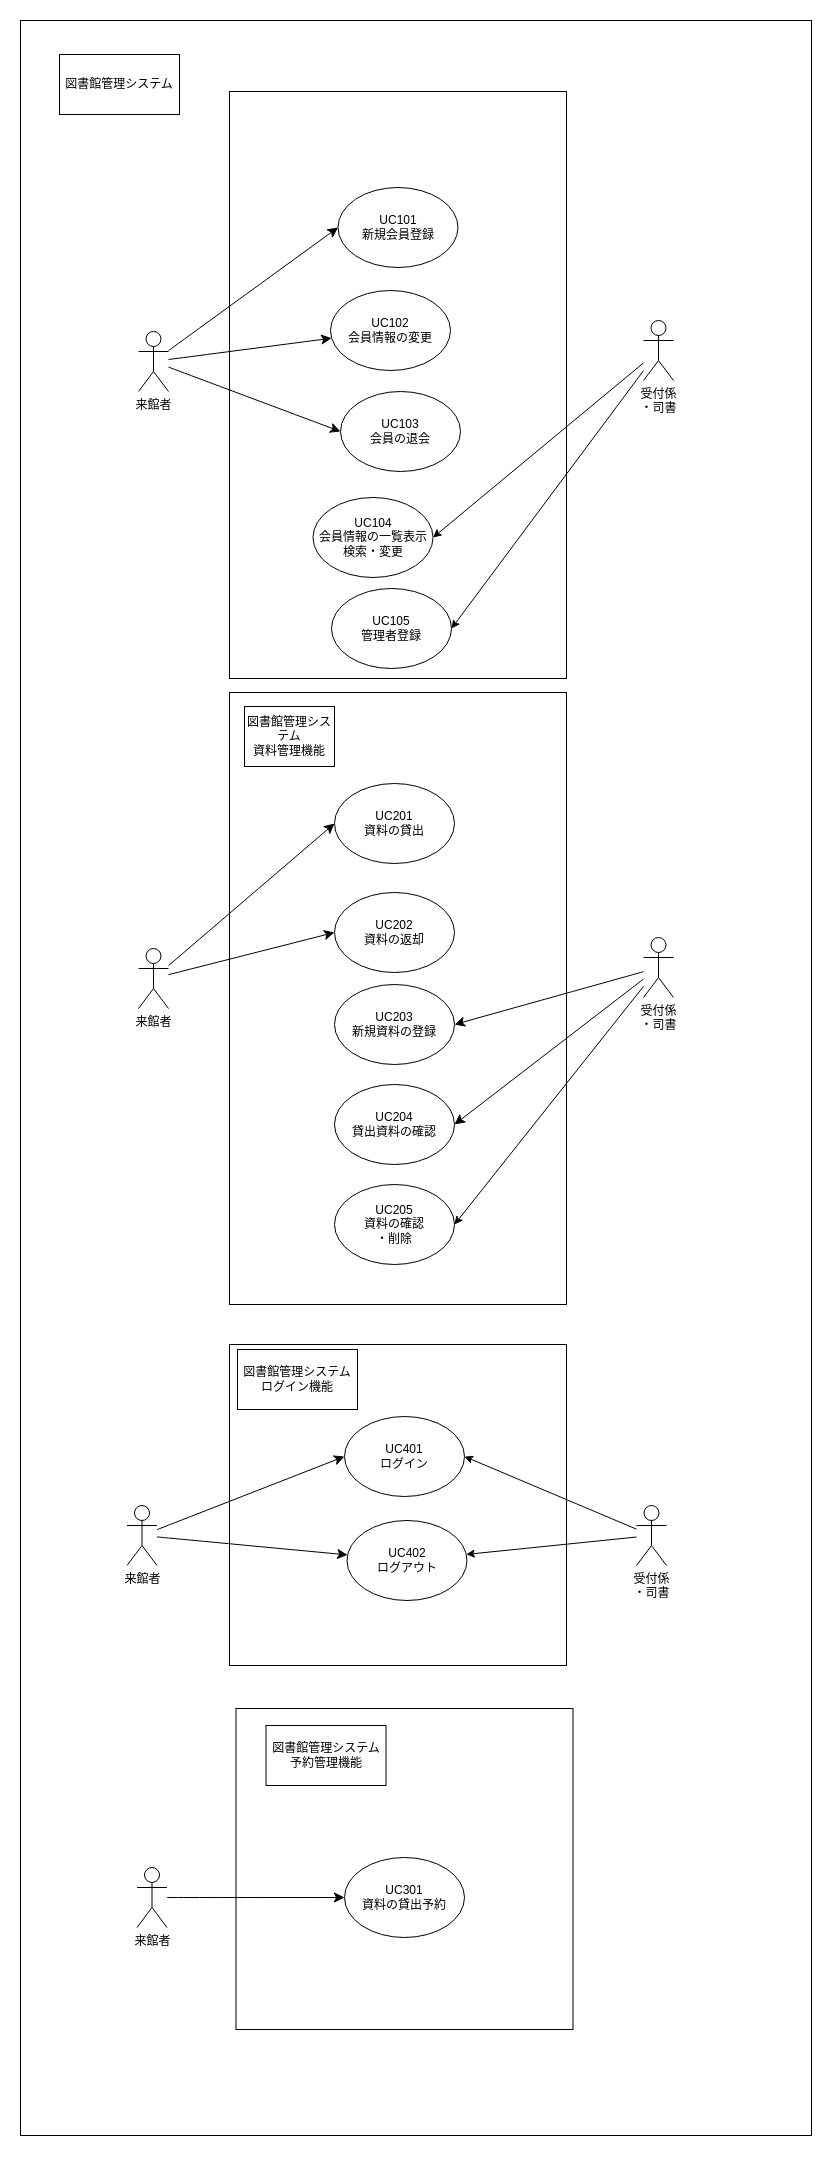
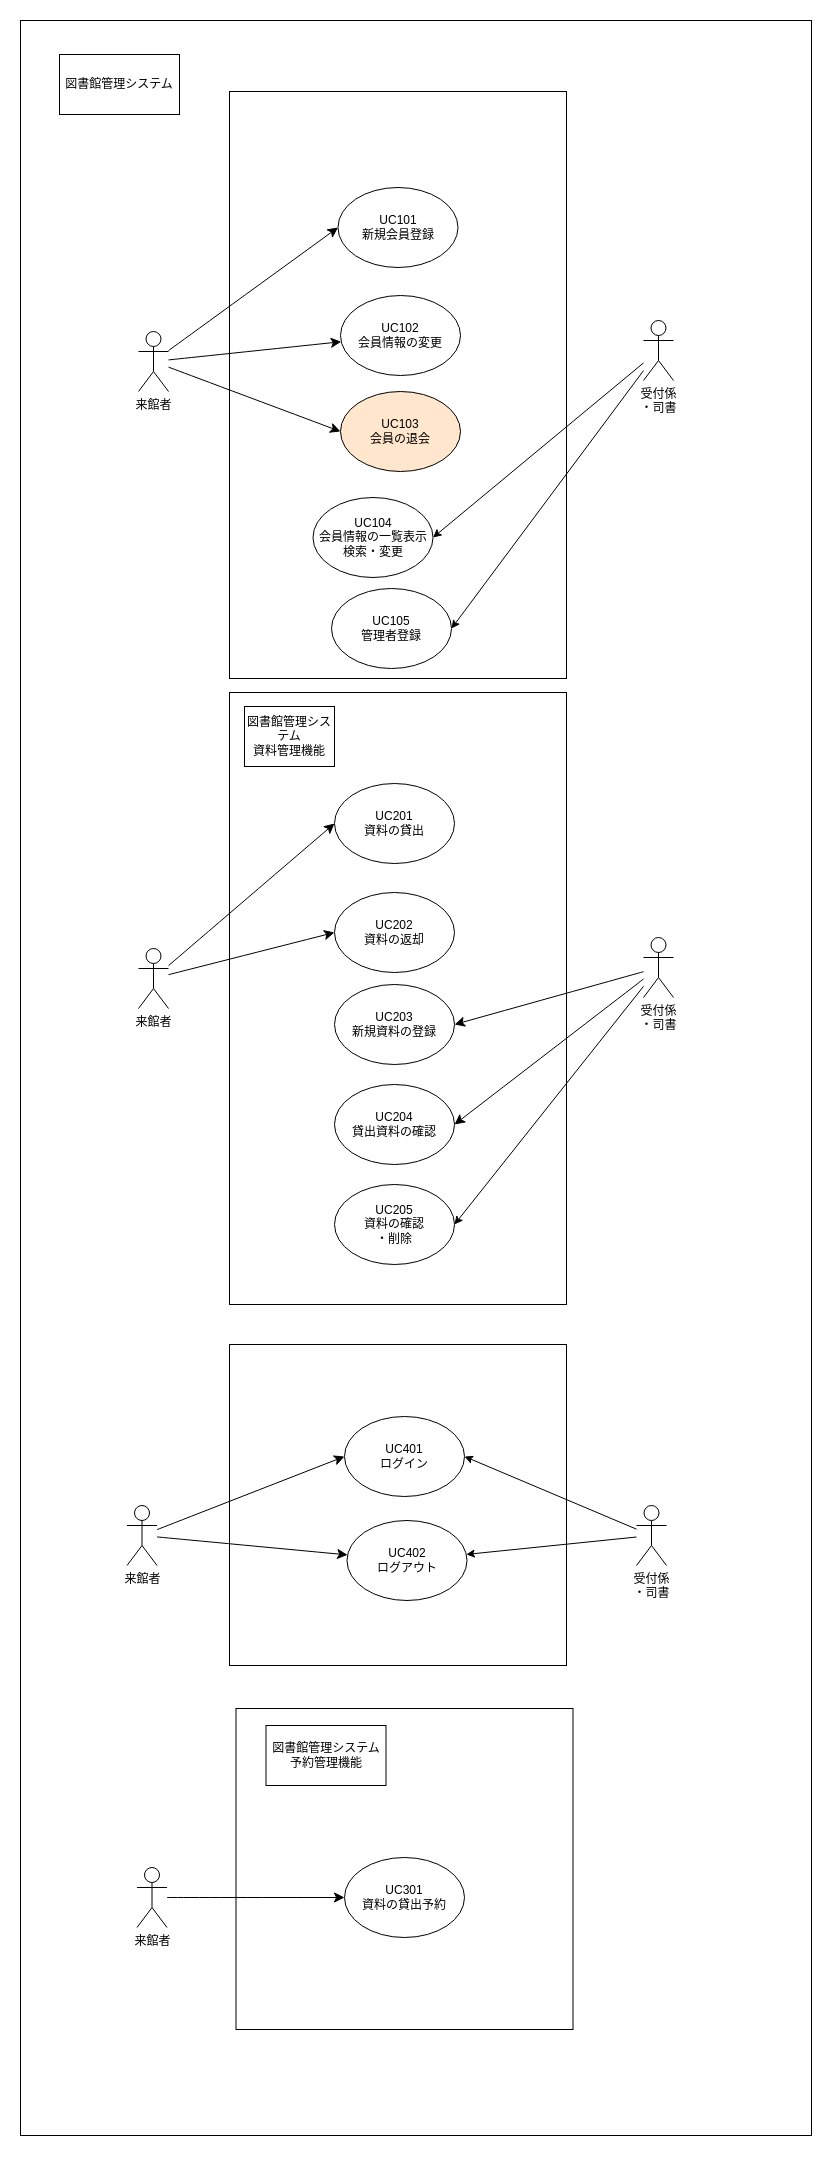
- <mxCell id="10" value="&lt;div&gt;UC102&lt;/div&gt;会員情報の&lt;span style=&quot;background-color: transparent; color: light-dark(rgb(0, 0, 0), rgb(255, 255, 255));&quot;&gt;変更&lt;/span&gt;" style="ellipse;whiteSpace=wrap;html=1;" vertex="1" parent="1"><mxGeometry x="330" y="290" width="120" height="80" as="geometry" /></mxCell>
+ <mxCell id="10" value="&lt;div&gt;UC102&lt;/div&gt;会員情報の&lt;span style=&quot;background-color: transparent; color: light-dark(rgb(0, 0, 0), rgb(255, 255, 255));&quot;&gt;変更&lt;/span&gt;" style="ellipse;whiteSpace=wrap;html=1;" vertex="1" parent="1"><mxGeometry x="340" y="295" width="120" height="80" as="geometry" /></mxCell>
- <mxCell id="11" value="&lt;div&gt;UC103&lt;/div&gt;会員の退会" style="ellipse;whiteSpace=wrap;html=1;" vertex="1" parent="1"><mxGeometry x="340" y="391" width="120" height="80" as="geometry" /></mxCell>
+ <mxCell id="11" value="&lt;div&gt;UC103&lt;/div&gt;会員の退会" style="ellipse;whiteSpace=wrap;html=1;fillColor=#ffe6cc;" vertex="1" parent="1"><mxGeometry x="340" y="391" width="120" height="80" as="geometry" /></mxCell>
- <mxCell id="39" value="&lt;div&gt;図書館管理システム&lt;/div&gt;ログイン機能" style="rounded=0;whiteSpace=wrap;html=1;" vertex="1" parent="1"><mxGeometry x="237" y="1349" width="120" height="60" as="geometry" /></mxCell>
